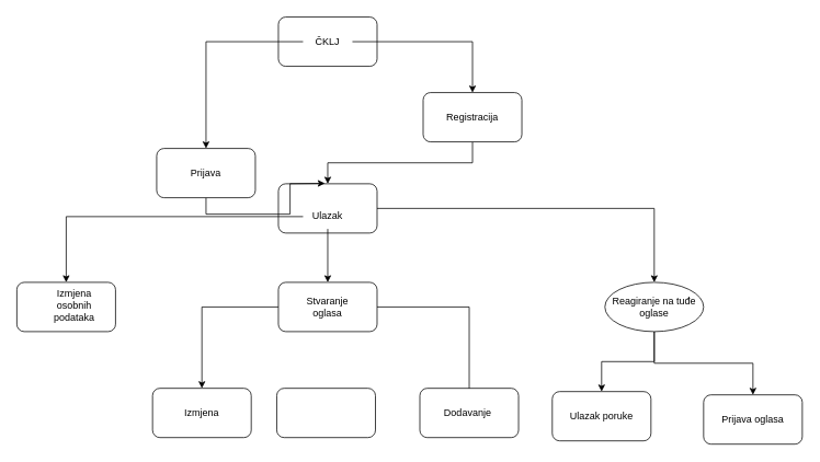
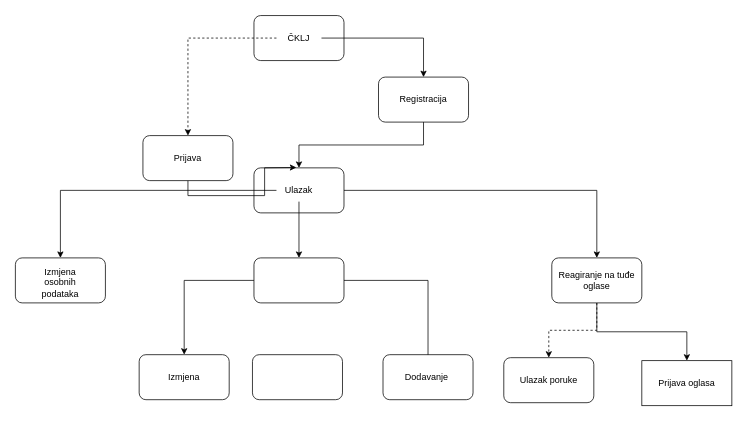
- <mxCell id="3" style="edgeStyle=orthogonalEdgeStyle;rounded=0;orthogonalLoop=1;jettySize=auto;html=1;" edge="1" parent="1" source="5" target="30"><mxGeometry relative="1" as="geometry" /></mxCell>
+ <mxCell id="3" style="edgeStyle=orthogonalEdgeStyle;rounded=0;orthogonalLoop=1;jettySize=auto;html=1;dashed=1;" edge="1" parent="1" source="5" target="30"><mxGeometry relative="1" as="geometry" /></mxCell>
- <mxCell id="7" value="Registracija" style="rounded=1;whiteSpace=wrap;html=1;" parent="1" vertex="1"><mxGeometry x="514" y="112" width="120" height="60" as="geometry" /></mxCell>
+ <mxCell id="7" value="Registracija" style="rounded=1;whiteSpace=wrap;html=1;" parent="1" vertex="1"><mxGeometry x="504" y="102" width="120" height="60" as="geometry" /></mxCell>
- <mxCell id="13" value="Ulazak" style="text;html=1;strokeColor=none;fillColor=none;align=center;verticalAlign=middle;whiteSpace=wrap;rounded=0;" parent="1" vertex="1"><mxGeometry x="368" y="248" width="60" height="30" as="geometry" /></mxCell>
+ <mxCell id="13" value="Ulazak" style="text;html=1;strokeColor=none;fillColor=none;align=center;verticalAlign=middle;whiteSpace=wrap;rounded=0;" parent="1" vertex="1"><mxGeometry x="368" y="238" width="60" height="30" as="geometry" /></mxCell>
- <mxCell id="19" value="Izmjena osobnih podataka" style="text;html=1;strokeColor=none;fillColor=none;align=center;verticalAlign=middle;whiteSpace=wrap;rounded=0;" parent="1" vertex="1"><mxGeometry x="60" y="356" width="60" height="30" as="geometry" /></mxCell>
+ <mxCell id="19" value="Izmjena osobnih podataka" style="text;html=1;strokeColor=none;fillColor=none;align=center;verticalAlign=middle;whiteSpace=wrap;rounded=0;" parent="1" vertex="1"><mxGeometry x="50" y="361" width="60" height="30" as="geometry" /></mxCell>
- <mxCell id="17" value="Stvaranje oglasa" style="text;html=1;strokeColor=none;fillColor=none;align=center;verticalAlign=middle;whiteSpace=wrap;rounded=0;" parent="1" vertex="1"><mxGeometry x="368" y="358" width="60" height="30" as="geometry" /></mxCell>
- <mxCell id="27" value="Reagiranje na tuđe oglase" style="ellipse;whiteSpace=wrap;html=1;" parent="1" vertex="1"><mxGeometry x="735" y="343" width="120" height="60" as="geometry" /></mxCell>
+ <mxCell id="27" value="Reagiranje na tuđe oglase" style="rounded=1;whiteSpace=wrap;html=1;" parent="1" vertex="1"><mxGeometry x="735" y="343" width="120" height="60" as="geometry" /></mxCell>
- <mxCell id="25" style="edgeStyle=orthogonalEdgeStyle;rounded=0;orthogonalLoop=1;jettySize=auto;html=1;" parent="1" source="27" target="28" edge="1"><mxGeometry relative="1" as="geometry" /></mxCell>
+ <mxCell id="25" style="edgeStyle=orthogonalEdgeStyle;rounded=0;orthogonalLoop=1;jettySize=auto;html=1;dashed=1;" parent="1" source="27" target="28" edge="1"><mxGeometry relative="1" as="geometry" /></mxCell>
- <mxCell id="31" value="Prijava oglasa" style="rounded=1;whiteSpace=wrap;html=1;" vertex="1" parent="1"><mxGeometry x="855" y="480" width="120" height="60" as="geometry" /></mxCell>
+ <mxCell id="31" value="Prijava oglasa" style="whiteSpace=wrap;html=1;rounded=0;" vertex="1" parent="1"><mxGeometry x="855" y="480" width="120" height="60" as="geometry" /></mxCell>
